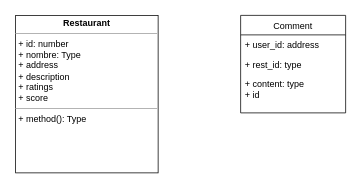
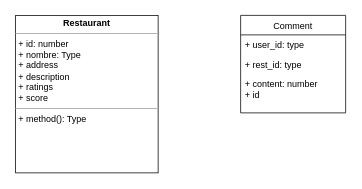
- <mxCell id="4" value="+ user_id: address" style="text;strokeColor=none;fillColor=none;align=left;verticalAlign=top;spacingLeft=4;spacingRight=4;overflow=hidden;rotatable=0;points=[[0,0.5],[1,0.5]];portConstraint=eastwest;" vertex="1" parent="3"><mxGeometry y="26" width="140" height="26" as="geometry" /></mxCell>
+ <mxCell id="4" value="+ user_id: type" style="text;strokeColor=none;fillColor=none;align=left;verticalAlign=top;spacingLeft=4;spacingRight=4;overflow=hidden;rotatable=0;points=[[0,0.5],[1,0.5]];portConstraint=eastwest;" vertex="1" parent="3"><mxGeometry y="26" width="140" height="26" as="geometry" /></mxCell>
- <mxCell id="6" value="+ content: type&#10;+ id&#10;" style="text;strokeColor=none;fillColor=none;align=left;verticalAlign=top;spacingLeft=4;spacingRight=4;overflow=hidden;rotatable=0;points=[[0,0.5],[1,0.5]];portConstraint=eastwest;" vertex="1" parent="3"><mxGeometry y="78" width="140" height="52" as="geometry" /></mxCell>
+ <mxCell id="6" value="+ content: number&#10;+ id&#10;" style="text;strokeColor=none;fillColor=none;align=left;verticalAlign=top;spacingLeft=4;spacingRight=4;overflow=hidden;rotatable=0;points=[[0,0.5],[1,0.5]];portConstraint=eastwest;" vertex="1" parent="3"><mxGeometry y="78" width="140" height="52" as="geometry" /></mxCell>
